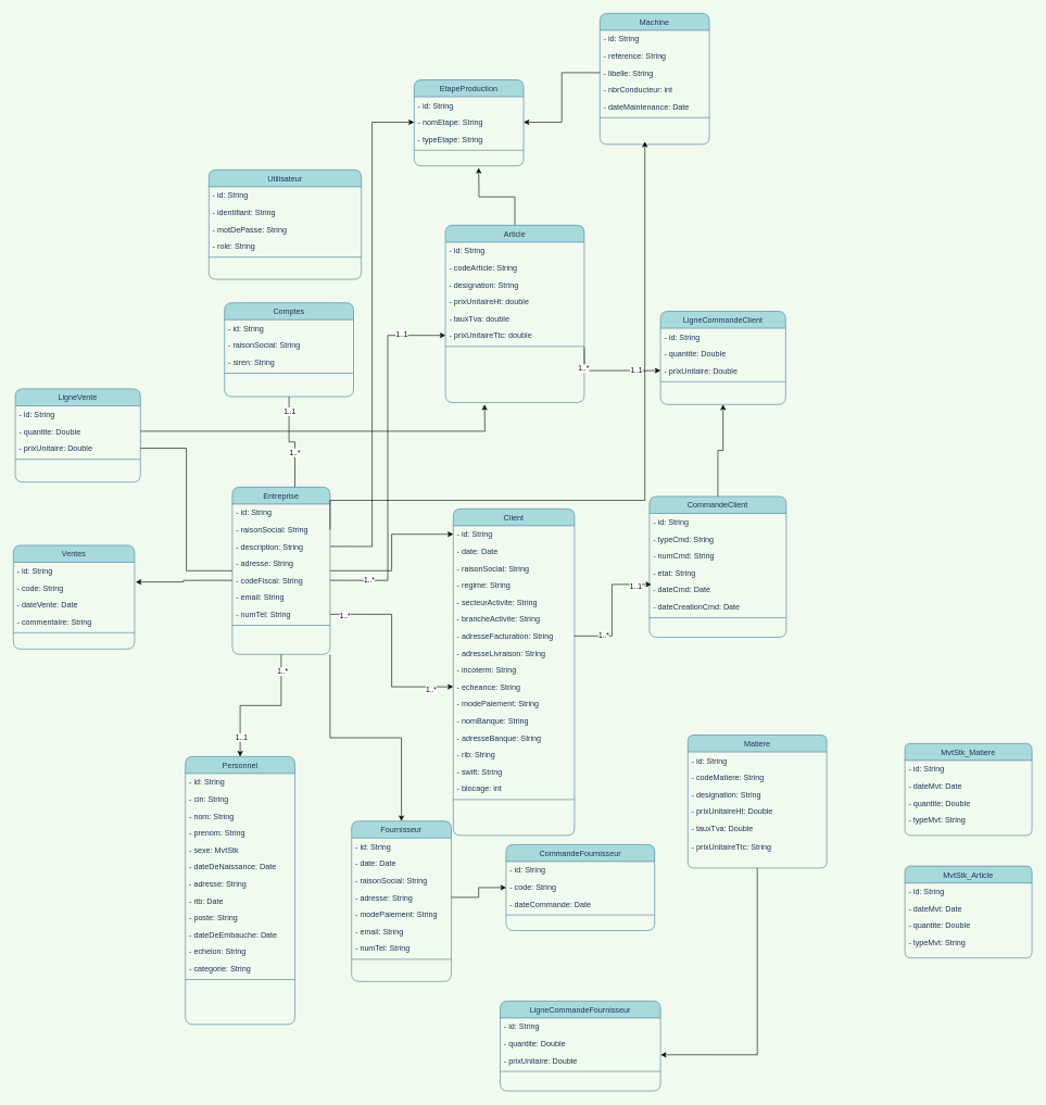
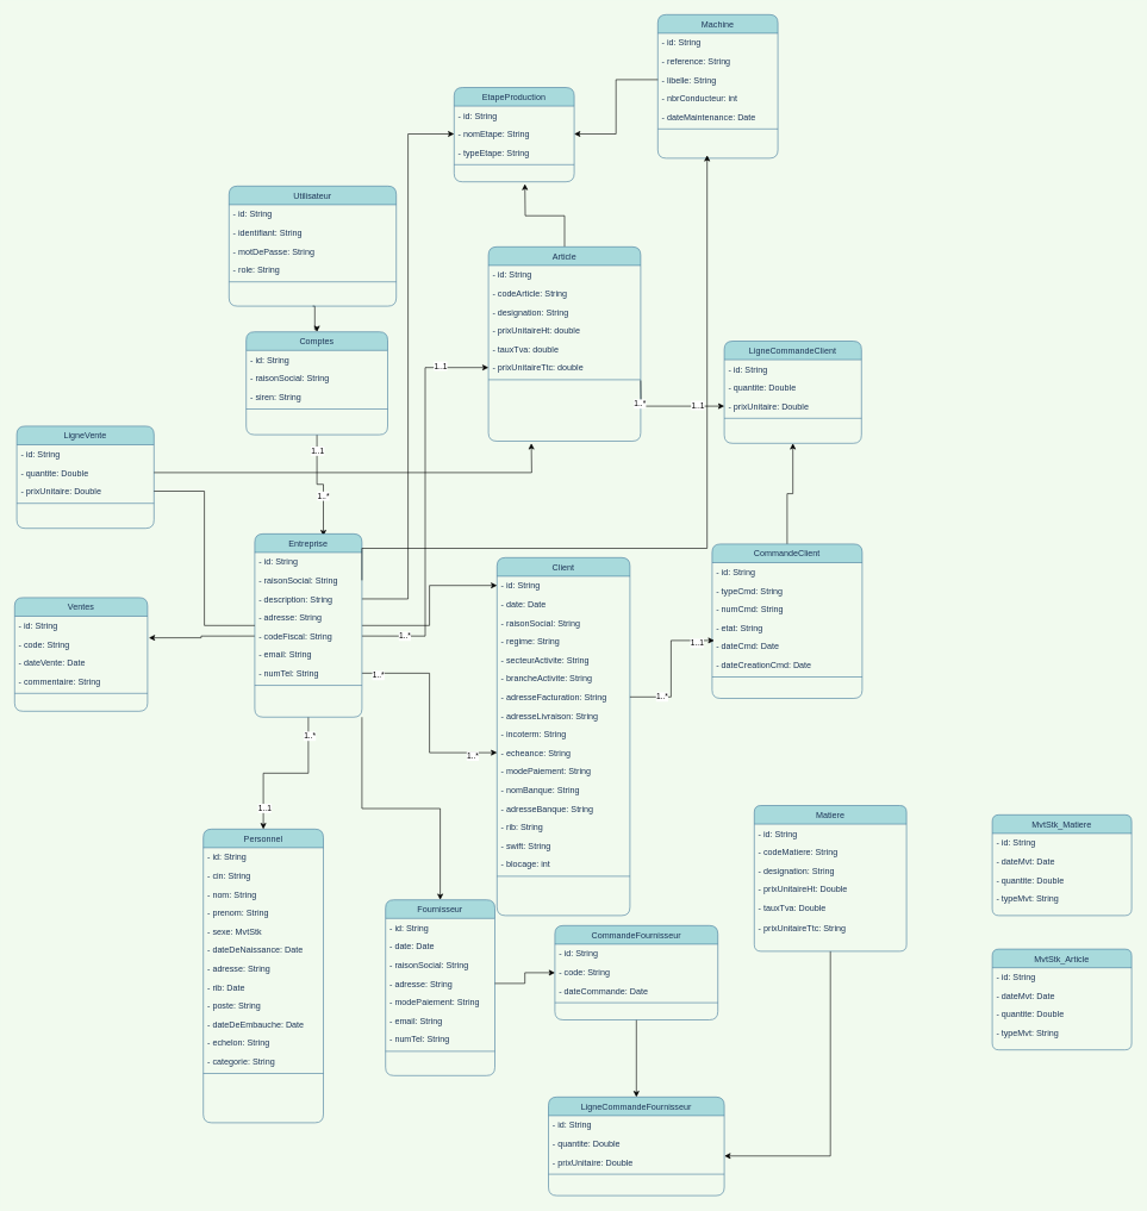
+ <mxCell id="16" style="edgeStyle=orthogonalEdgeStyle;rounded=0;orthogonalLoop=1;jettySize=auto;html=1;exitX=0.5;exitY=1;exitDx=0;exitDy=0;" parent="1" source="17" target="77" edge="1"><mxGeometry relative="1" as="geometry"><Array as="points"><mxPoint x="440" y="428" /><mxPoint x="440" y="461" /><mxPoint x="443" y="461" /></Array></mxGeometry></mxCell>
- <mxCell id="74" style="edgeStyle=orthogonalEdgeStyle;rounded=0;orthogonalLoop=1;jettySize=auto;html=1;exitX=0.5;exitY=1;exitDx=0;exitDy=0;entryX=0.64;entryY=0.012;entryDx=0;entryDy=0;entryPerimeter=0;endArrow=none;" parent="1" source="77" target="145" edge="1"><mxGeometry relative="1" as="geometry" /></mxCell>
+ <mxCell id="74" style="edgeStyle=orthogonalEdgeStyle;rounded=0;orthogonalLoop=1;jettySize=auto;html=1;exitX=0.5;exitY=1;exitDx=0;exitDy=0;entryX=0.64;entryY=0.012;entryDx=0;entryDy=0;entryPerimeter=0;" parent="1" source="77" target="145" edge="1"><mxGeometry relative="1" as="geometry" /></mxCell>
+ <mxCell id="68" style="edgeStyle=orthogonalEdgeStyle;rounded=0;orthogonalLoop=1;jettySize=auto;html=1;exitX=0.5;exitY=1;exitDx=0;exitDy=0;entryX=0.5;entryY=0;entryDx=0;entryDy=0;" parent="1" source="69" target="96" edge="1"><mxGeometry relative="1" as="geometry" /></mxCell>
